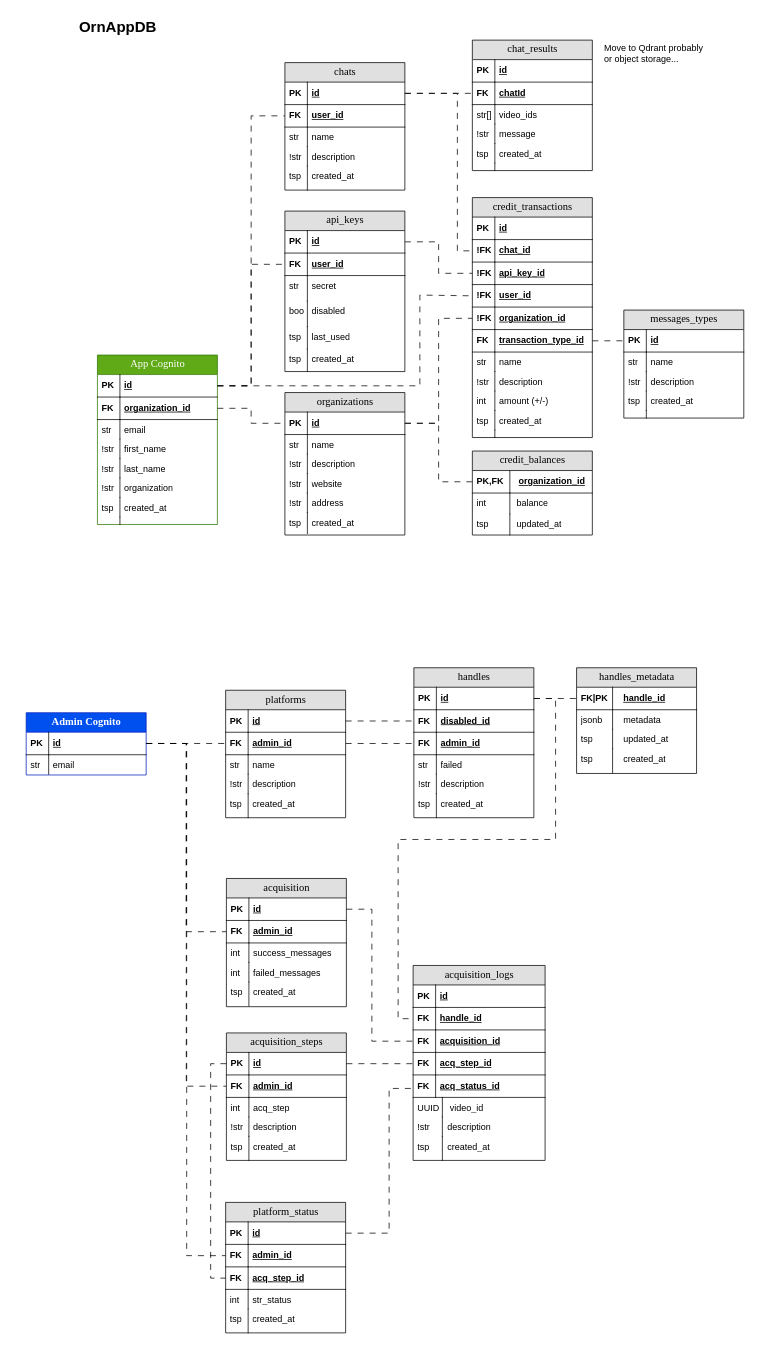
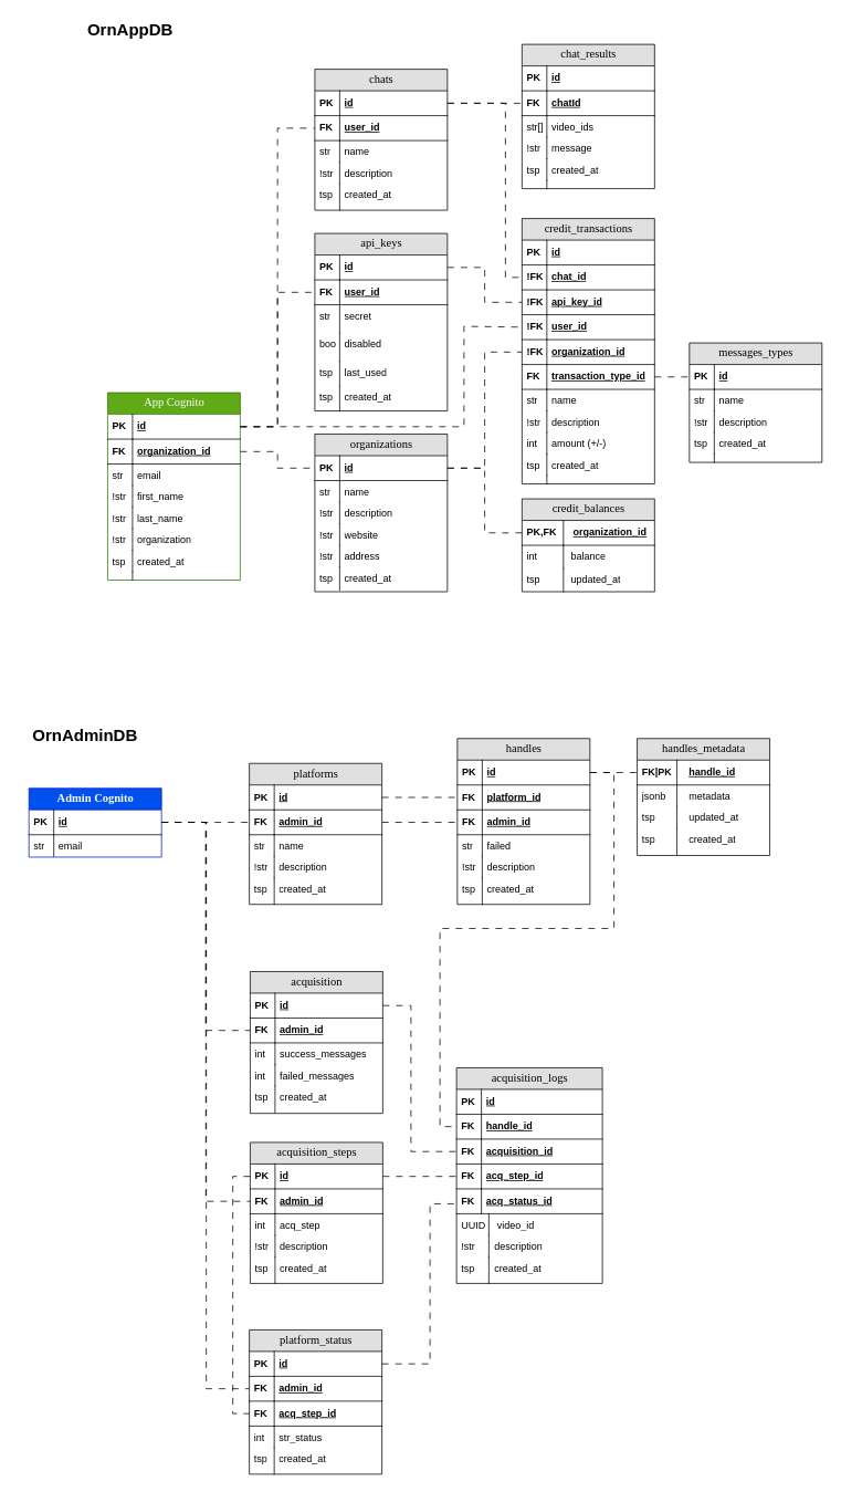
- <mxCell id="166" value="Move to Qdrant probably&amp;nbsp;&lt;div&gt;or object storage...&lt;/div&gt;" style="text;html=1;align=left;verticalAlign=middle;whiteSpace=wrap;rounded=0;fontColor=light-dark(#000000,#FFD966);" vertex="1" parent="1"><mxGeometry x="803" y="56" width="189" height="30" as="geometry" /></mxCell>
+ <mxCell id="152" value="&lt;font style=&quot;font-size: 20px;&quot;&gt;&lt;b style=&quot;&quot;&gt;OrnAdminDB&lt;/b&gt;&lt;/font&gt;" style="text;html=1;align=center;verticalAlign=middle;whiteSpace=wrap;rounded=0;" vertex="1" parent="1"><mxGeometry x="20" y="870" width="164" height="30" as="geometry" /></mxCell>
- <mxCell id="128" value="disabled_id" style="shape=partialRectangle;top=0;left=0;right=0;bottom=1;html=1;align=left;verticalAlign=middle;fillColor=none;spacingLeft=34;spacingRight=4;whiteSpace=wrap;overflow=hidden;rotatable=0;points=[[0,0.5],[1,0.5]];portConstraint=eastwest;dropTarget=0;fontStyle=5;" vertex="1" parent="125"><mxGeometry y="56" width="160" height="30" as="geometry" /></mxCell>
+ <mxCell id="128" value="platform_id" style="shape=partialRectangle;top=0;left=0;right=0;bottom=1;html=1;align=left;verticalAlign=middle;fillColor=none;spacingLeft=34;spacingRight=4;whiteSpace=wrap;overflow=hidden;rotatable=0;points=[[0,0.5],[1,0.5]];portConstraint=eastwest;dropTarget=0;fontStyle=5;" vertex="1" parent="125"><mxGeometry y="56" width="160" height="30" as="geometry" /></mxCell>
